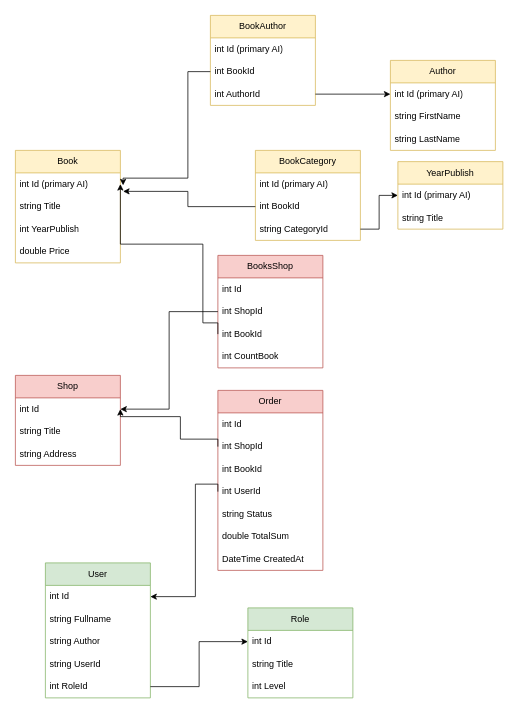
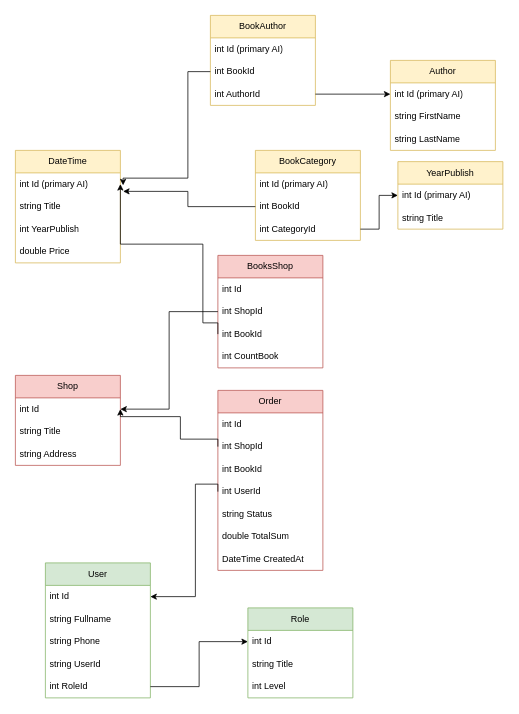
- <mxCell id="2" value="Book" style="swimlane;fontStyle=0;childLayout=stackLayout;horizontal=1;startSize=30;horizontalStack=0;resizeParent=1;resizeParentMax=0;resizeLast=0;collapsible=1;marginBottom=0;whiteSpace=wrap;html=1;fillColor=#fff2cc;strokeColor=#d6b656;" parent="1" vertex="1"><mxGeometry x="20" y="200" width="140" height="150" as="geometry" /></mxCell>
+ <mxCell id="2" value="DateTime" style="swimlane;fontStyle=0;childLayout=stackLayout;horizontal=1;startSize=30;horizontalStack=0;resizeParent=1;resizeParentMax=0;resizeLast=0;collapsible=1;marginBottom=0;whiteSpace=wrap;html=1;fillColor=#fff2cc;strokeColor=#d6b656;" parent="1" vertex="1"><mxGeometry x="20" y="200" width="140" height="150" as="geometry" /></mxCell>
- <mxCell id="23" value="string CategoryId" style="text;strokeColor=none;fillColor=none;align=left;verticalAlign=middle;spacingLeft=4;spacingRight=4;overflow=hidden;points=[[0,0.5],[1,0.5]];portConstraint=eastwest;rotatable=0;whiteSpace=wrap;html=1;" parent="20" vertex="1"><mxGeometry y="90" width="140" height="30" as="geometry" /></mxCell>
+ <mxCell id="23" value="int CategoryId" style="text;strokeColor=none;fillColor=none;align=left;verticalAlign=middle;spacingLeft=4;spacingRight=4;overflow=hidden;points=[[0,0.5],[1,0.5]];portConstraint=eastwest;rotatable=0;whiteSpace=wrap;html=1;" parent="20" vertex="1"><mxGeometry y="90" width="140" height="30" as="geometry" /></mxCell>
- <mxCell id="40" value="string Author" style="text;strokeColor=none;fillColor=none;align=left;verticalAlign=middle;spacingLeft=4;spacingRight=4;overflow=hidden;points=[[0,0.5],[1,0.5]];portConstraint=eastwest;rotatable=0;whiteSpace=wrap;html=1;" vertex="1" parent="37"><mxGeometry y="90" width="140" height="30" as="geometry" /></mxCell>
+ <mxCell id="40" value="string Phone" style="text;strokeColor=none;fillColor=none;align=left;verticalAlign=middle;spacingLeft=4;spacingRight=4;overflow=hidden;points=[[0,0.5],[1,0.5]];portConstraint=eastwest;rotatable=0;whiteSpace=wrap;html=1;" vertex="1" parent="37"><mxGeometry y="90" width="140" height="30" as="geometry" /></mxCell>
